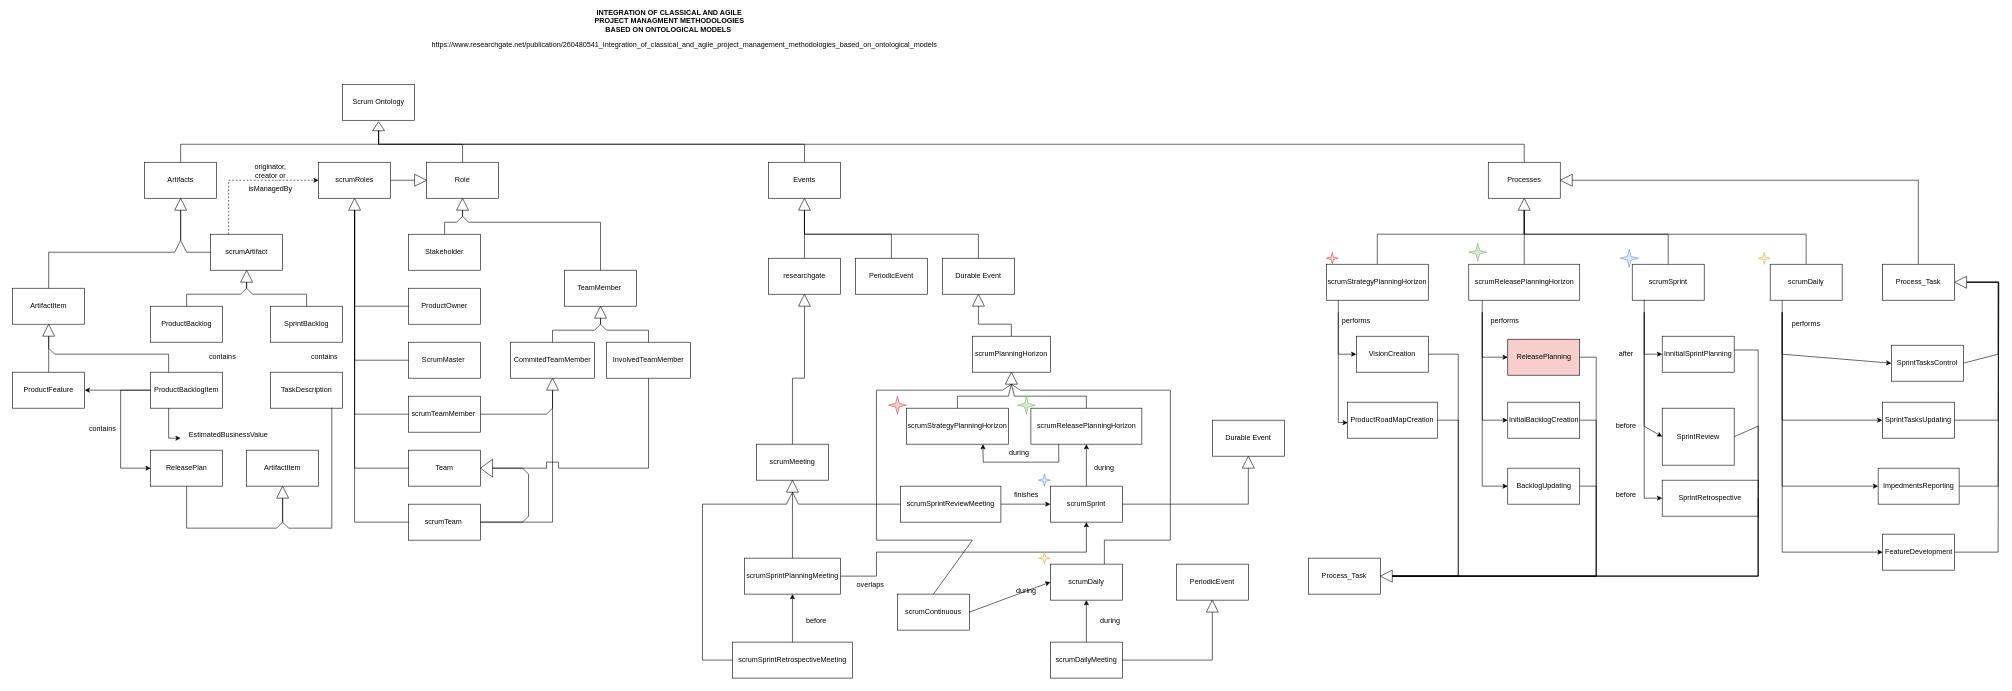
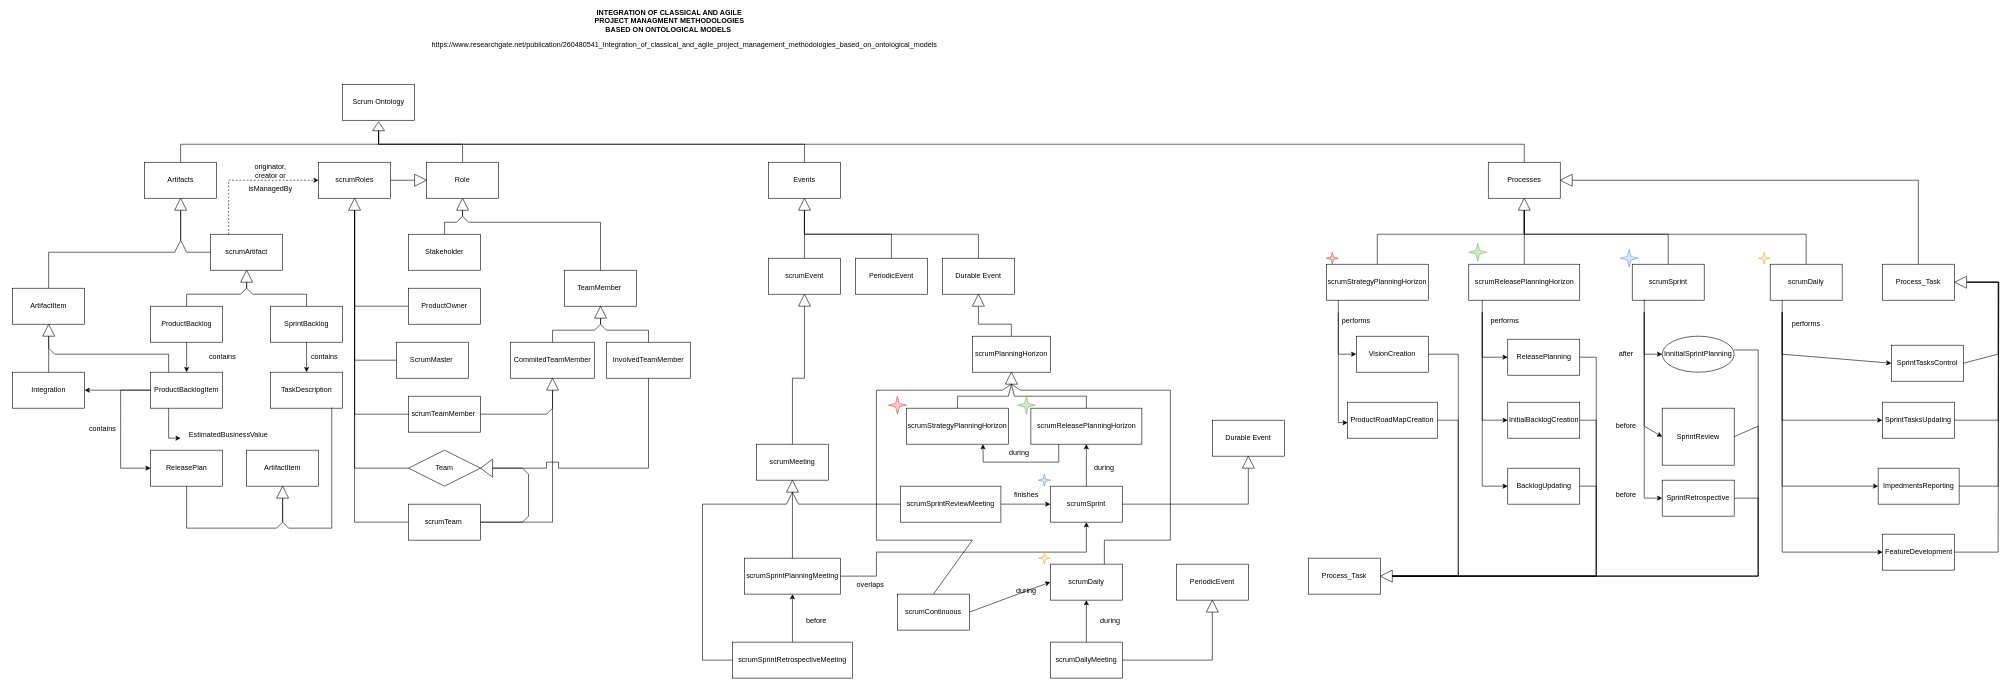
- <mxCell id="66" value="researchgate" style="rounded=0;whiteSpace=wrap;html=1;" parent="1" vertex="1"><mxGeometry x="1280" y="430" width="120" height="60" as="geometry" /></mxCell>
+ <mxCell id="66" value="scrumEvent" style="rounded=0;whiteSpace=wrap;html=1;" parent="1" vertex="1"><mxGeometry x="1280" y="430" width="120" height="60" as="geometry" /></mxCell>
- <mxCell id="120" value="InnitialSprintPlanning" style="rounded=0;whiteSpace=wrap;html=1;" parent="1" vertex="1"><mxGeometry x="2770" y="560" width="120" height="60" as="geometry" /></mxCell>
+ <mxCell id="120" value="InnitialSprintPlanning" style="ellipse;whiteSpace=wrap;html=1;" parent="1" vertex="1"><mxGeometry x="2770" y="560" width="120" height="60" as="geometry" /></mxCell>
+ <mxCell id="34" value="" style="endArrow=classic;html=1;rounded=0;exitX=0.5;exitY=1;exitDx=0;exitDy=0;entryX=0.5;entryY=0;entryDx=0;entryDy=0;" parent="1" source="12" target="14" edge="1"><mxGeometry width="50" height="50" relative="1" as="geometry"><mxPoint x="380" y="650" as="sourcePoint" /><mxPoint x="430" y="600" as="targetPoint" /></mxGeometry></mxCell>
+ <mxCell id="23" value="" style="endArrow=classic;html=1;rounded=0;entryX=0.5;entryY=0;entryDx=0;entryDy=0;exitX=0.5;exitY=1;exitDx=0;exitDy=0;" parent="1" source="13" target="22" edge="1"><mxGeometry width="50" height="50" relative="1" as="geometry"><mxPoint x="230" y="590" as="sourcePoint" /><mxPoint x="280" y="540" as="targetPoint" /></mxGeometry></mxCell>
- <mxCell id="130" value="ReleasePlanning&lt;span class=&quot;ff2 lse ws2&quot;&gt;&lt;/span&gt;" style="rounded=0;whiteSpace=wrap;html=1;fillColor=#f8cecc;" parent="1" vertex="1"><mxGeometry x="2512.5" y="565" width="120" height="60" as="geometry" /></mxCell>
+ <mxCell id="130" value="ReleasePlanning&lt;span class=&quot;ff2 lse ws2&quot;&gt;&lt;/span&gt;" style="rounded=0;whiteSpace=wrap;html=1;" parent="1" vertex="1"><mxGeometry x="2512.5" y="565" width="120" height="60" as="geometry" /></mxCell>
- <mxCell id="37" value="ScrumMaster&amp;nbsp;" style="rounded=0;whiteSpace=wrap;html=1;" parent="1" vertex="1"><mxGeometry x="680" y="570" width="120" height="60" as="geometry" /></mxCell>
+ <mxCell id="37" value="ScrumMaster&amp;nbsp;" style="rounded=0;whiteSpace=wrap;html=1;" parent="1" vertex="1"><mxGeometry x="660" y="570" width="120" height="60" as="geometry" /></mxCell>
- <mxCell id="15" value="&lt;span class=&quot;ff7 ws9&quot;&gt;ProductFeature&lt;/span&gt;&lt;span class=&quot;ls7&quot;&gt;&lt;/span&gt;" style="rounded=0;whiteSpace=wrap;html=1;" parent="1" vertex="1"><mxGeometry x="20" y="620" width="120" height="60" as="geometry" /></mxCell>
+ <mxCell id="15" value="&lt;span class=&quot;ff7 ws9&quot;&gt;Integration&lt;/span&gt;&lt;span class=&quot;ls7&quot;&gt;&lt;/span&gt;" style="rounded=0;whiteSpace=wrap;html=1;" parent="1" vertex="1"><mxGeometry x="20" y="620" width="120" height="60" as="geometry" /></mxCell>
- <mxCell id="39" value="Team" style="rounded=0;whiteSpace=wrap;html=1;" parent="1" vertex="1"><mxGeometry x="680" y="750" width="120" height="60" as="geometry" /></mxCell>
+ <mxCell id="39" value="Team" style="rhombus;whiteSpace=wrap;html=1;" parent="1" vertex="1"><mxGeometry x="680" y="750" width="120" height="60" as="geometry" /></mxCell>
- <mxCell id="122" value="SprintRetrospective" style="rounded=0;whiteSpace=wrap;html=1;" parent="1" vertex="1"><mxGeometry x="2770" y="800" width="160" height="60" as="geometry" /></mxCell>
+ <mxCell id="122" value="SprintRetrospective" style="rounded=0;whiteSpace=wrap;html=1;" parent="1" vertex="1"><mxGeometry x="2770" y="800" width="120" height="60" as="geometry" /></mxCell>
